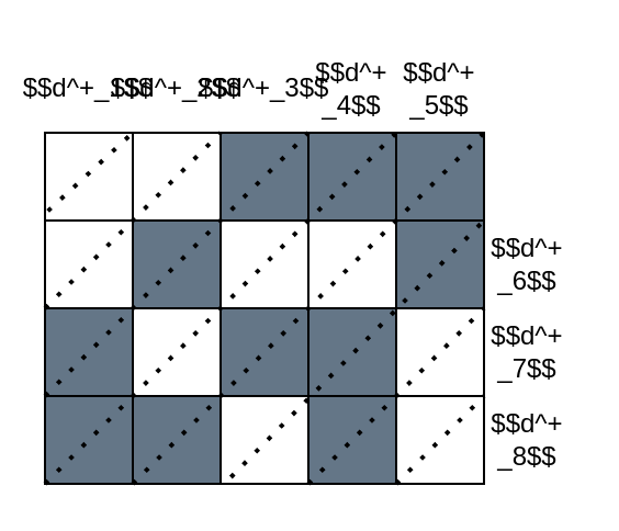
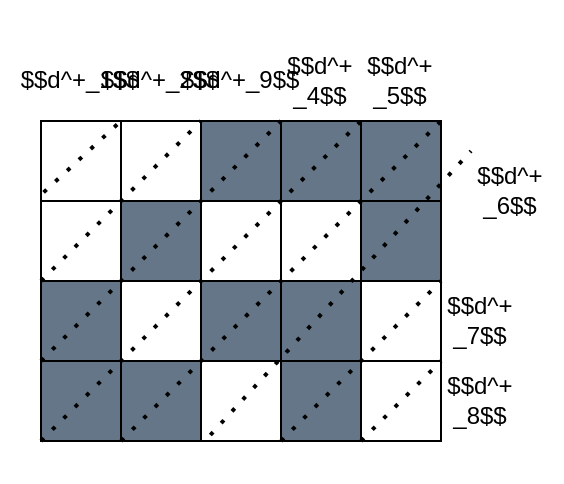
- <mxCell id="24" value="$$d^+_3$$" style="text;html=1;strokeColor=none;fillColor=none;align=center;verticalAlign=middle;whiteSpace=wrap;rounded=0;container=0;" parent="1" vertex="1"><mxGeometry x="100" y="20" width="40" height="40" as="geometry" /></mxCell>
+ <mxCell id="24" value="$$d^+_9$$" style="text;html=1;strokeColor=none;fillColor=none;align=center;verticalAlign=middle;whiteSpace=wrap;rounded=0;container=0;" parent="1" vertex="1"><mxGeometry x="100" y="20" width="40" height="40" as="geometry" /></mxCell>
- <mxCell id="26" value="$$d^+&lt;br&gt;_6$$" style="text;html=1;strokeColor=none;fillColor=none;align=center;verticalAlign=middle;whiteSpace=wrap;rounded=0;container=0;" parent="1" vertex="1"><mxGeometry x="220" y="100" width="40" height="40" as="geometry" /></mxCell>
+ <mxCell id="26" value="$$d^+&lt;br&gt;_6$$" style="text;html=1;strokeColor=none;fillColor=none;align=center;verticalAlign=middle;whiteSpace=wrap;rounded=0;container=0;" parent="1" vertex="1"><mxGeometry x="235" y="75" width="40" height="40" as="geometry" /></mxCell>
